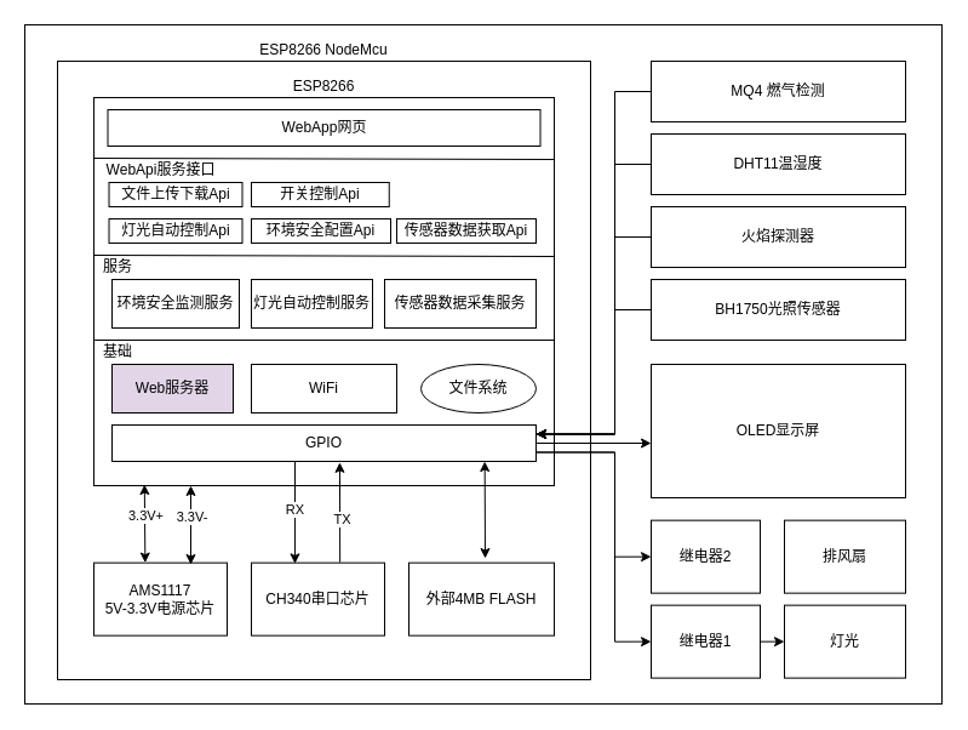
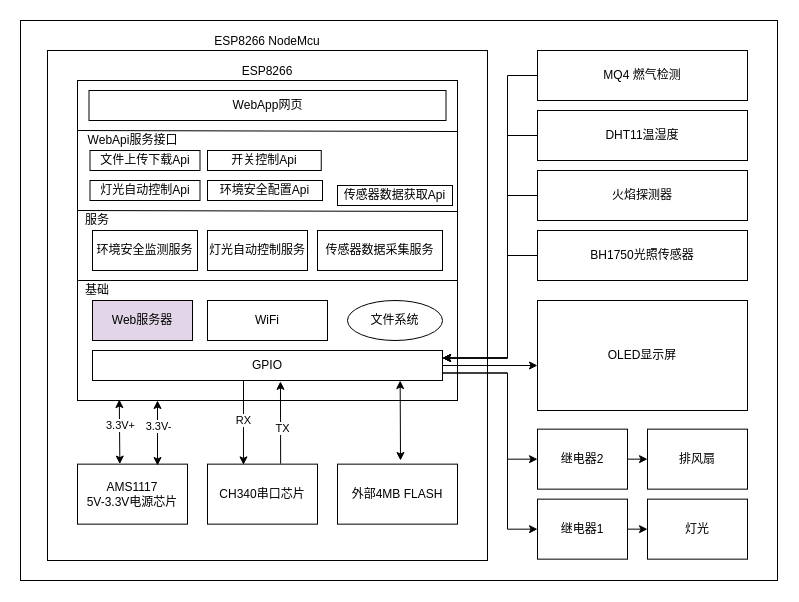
- <mxCell id="35" value="传感器数据获取Api" style="rounded=0;whiteSpace=wrap;html=1;" parent="1" vertex="1"><mxGeometry x="327" y="180" width="115" height="20" as="geometry" /></mxCell>
+ <mxCell id="35" value="传感器数据获取Api" style="rounded=0;whiteSpace=wrap;html=1;" parent="1" vertex="1"><mxGeometry x="337" y="185" width="115" height="20" as="geometry" /></mxCell>
+ <mxCell id="39" style="edgeStyle=orthogonalEdgeStyle;rounded=0;orthogonalLoop=1;jettySize=auto;html=1;exitX=1;exitY=0.5;exitDx=0;exitDy=0;entryX=0;entryY=0.5;entryDx=0;entryDy=0;" edge="1" parent="1" source="40" target="43"><mxGeometry relative="1" as="geometry" /></mxCell>
